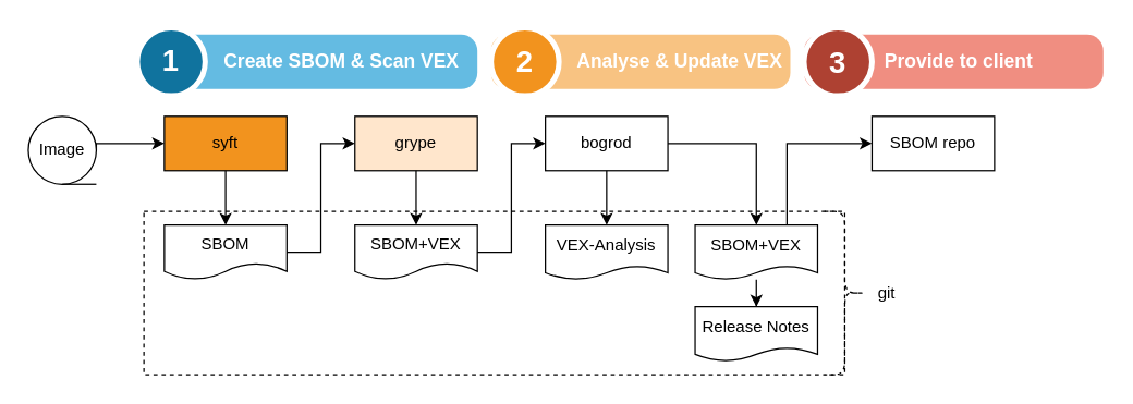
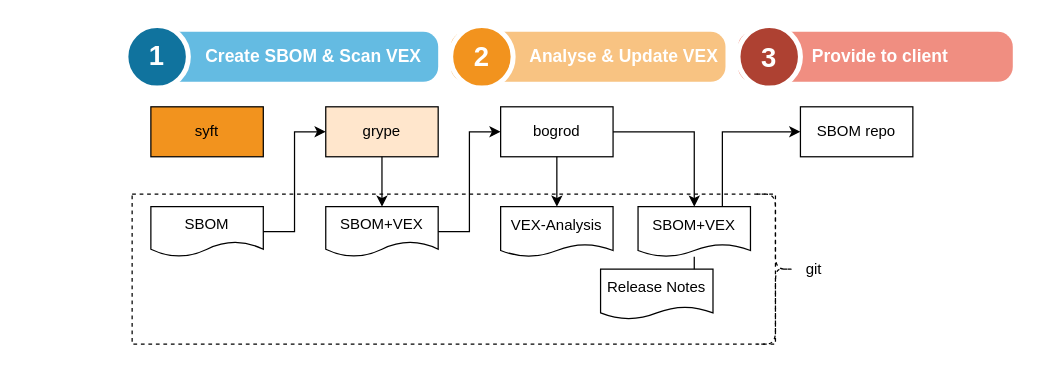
- <mxCell id="19" style="edgeStyle=orthogonalEdgeStyle;rounded=0;orthogonalLoop=1;jettySize=auto;html=1;entryX=0;entryY=0.5;entryDx=0;entryDy=0;strokeWidth=1;strokeColor=default;exitX=1;exitY=0.5;exitDx=0;exitDy=0;" parent="1" source="20" target="6" edge="1"><mxGeometry relative="1" as="geometry"><mxPoint x="-10" y="-5" as="sourcePoint" /><Array as="points"><mxPoint x="70" y="105" /><mxPoint x="70" y="105" /></Array></mxGeometry></mxCell>
- <mxCell id="20" value="Image" style="shape=tapeData;whiteSpace=wrap;html=1;perimeter=ellipsePerimeter;" parent="1" vertex="1"><mxGeometry x="20" y="85" width="50" height="50" as="geometry" /></mxCell>
- <mxCell id="7" value="" style="endArrow=classic;html=1;rounded=0;entryX=0.5;entryY=0;entryDx=0;entryDy=0;exitX=0.5;exitY=1;exitDx=0;exitDy=0;" parent="1" source="6" target="3" edge="1"><mxGeometry width="50" height="50" relative="1" as="geometry"><mxPoint x="600" y="395" as="sourcePoint" /><mxPoint x="650" y="345" as="targetPoint" /></mxGeometry></mxCell>
- <mxCell id="27" value="Release Notes" style="shape=document;whiteSpace=wrap;html=1;boundedLbl=1;size=0.25;" parent="1" vertex="1"><mxGeometry x="510" y="225" width="90" height="40" as="geometry" /></mxCell>
+ <mxCell id="27" value="Release Notes" style="shape=document;whiteSpace=wrap;html=1;boundedLbl=1;size=0.25;" parent="1" vertex="1"><mxGeometry x="480" y="215" width="90" height="40" as="geometry" /></mxCell>
